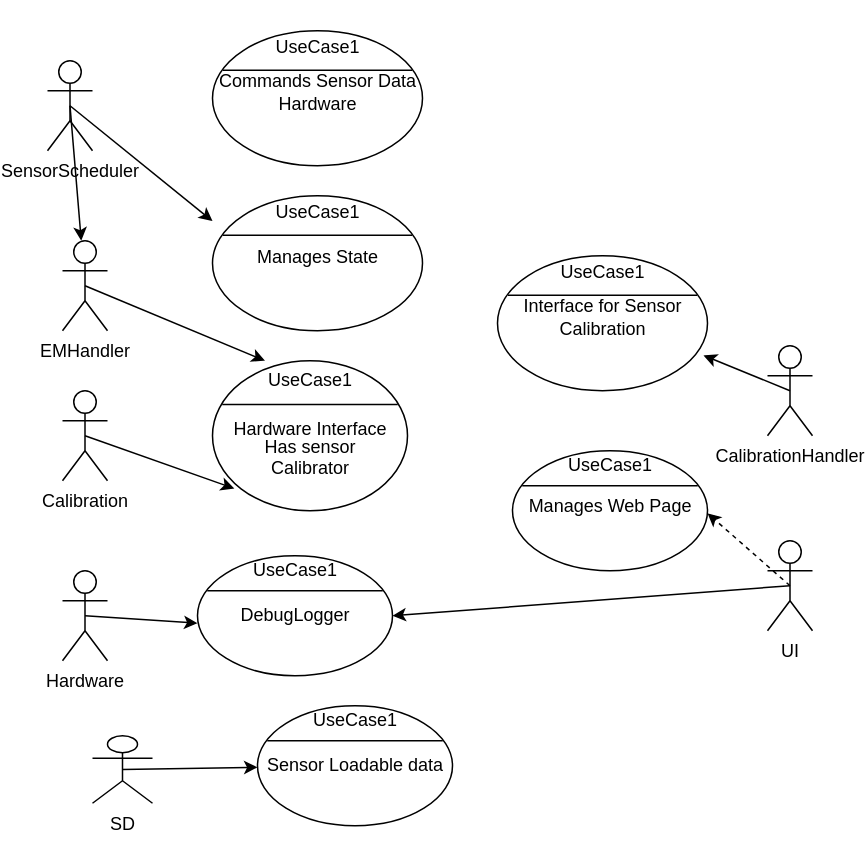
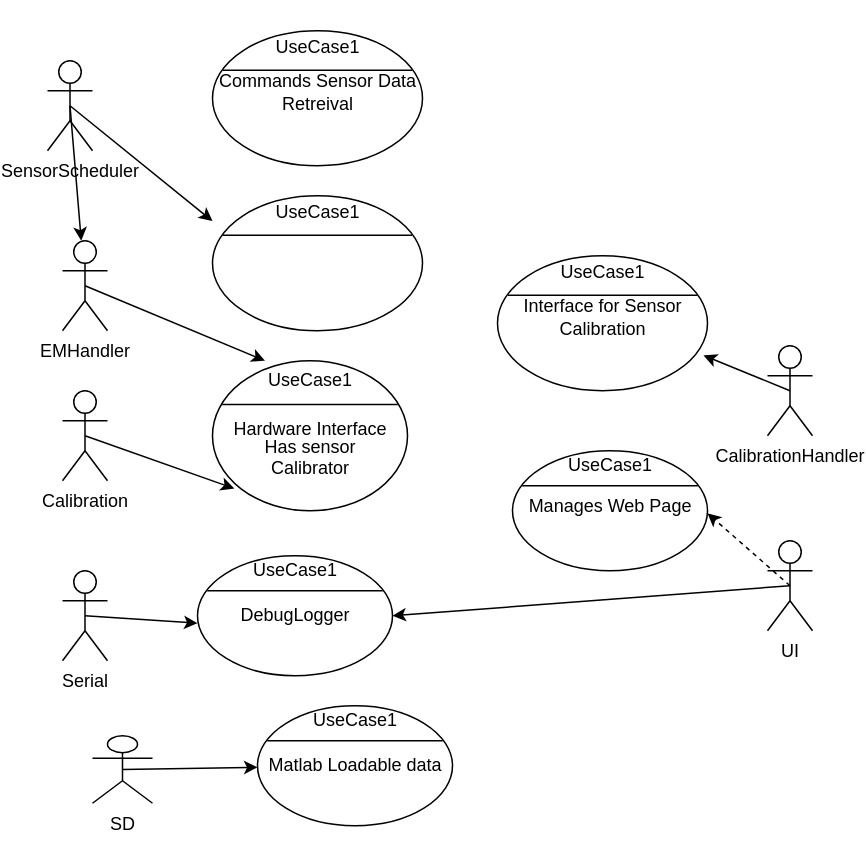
- <mxCell id="25" value="Commands Sensor Data &lt;br&gt;Hardware" style="text;html=1;align=center;verticalAlign=middle;rotatable=0;fillColor=none;strokeColor=none;" parent="22" vertex="1"><mxGeometry y="30" width="140" height="22.5" as="geometry" /></mxCell>
+ <mxCell id="25" value="Commands Sensor Data &lt;br&gt;Retreival" style="text;html=1;align=center;verticalAlign=middle;rotatable=0;fillColor=none;strokeColor=none;" parent="22" vertex="1"><mxGeometry y="30" width="140" height="22.5" as="geometry" /></mxCell>
- <mxCell id="45" value="Manages State" style="text;html=1;align=center;verticalAlign=middle;rotatable=0;fillColor=none;strokeColor=none;" parent="42" vertex="1"><mxGeometry y="30" width="140" height="22.5" as="geometry" /></mxCell>
- <mxCell id="15" value="Hardware" style="shape=umlActor;verticalLabelPosition=bottom;verticalAlign=top;html=1;" parent="1" vertex="1"><mxGeometry x="30" y="380" width="30" height="60" as="geometry" /></mxCell>
+ <mxCell id="15" value="Serial" style="shape=umlActor;verticalLabelPosition=bottom;verticalAlign=top;html=1;" parent="1" vertex="1"><mxGeometry x="30" y="380" width="30" height="60" as="geometry" /></mxCell>
- <mxCell id="37" value="Sensor Loadable data" style="text;html=1;align=center;verticalAlign=middle;rotatable=0;fillColor=none;strokeColor=none;" parent="34" vertex="1"><mxGeometry y="29.997" width="130" height="20" as="geometry" /></mxCell>
+ <mxCell id="37" value="Matlab Loadable data" style="text;html=1;align=center;verticalAlign=middle;rotatable=0;fillColor=none;strokeColor=none;" parent="34" vertex="1"><mxGeometry y="29.997" width="130" height="20" as="geometry" /></mxCell>
